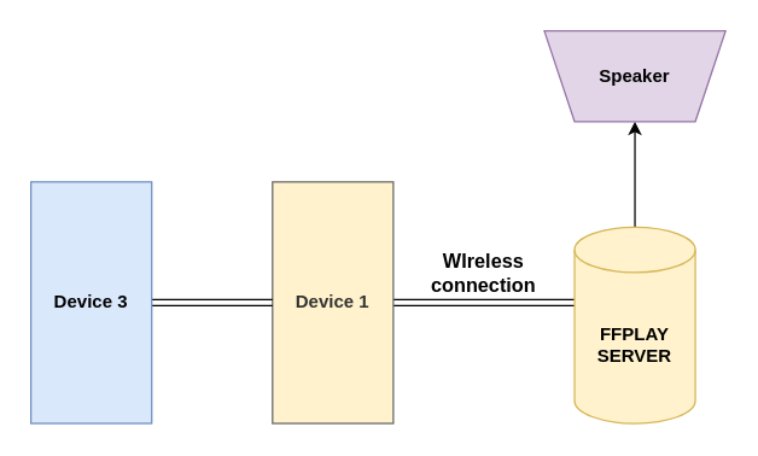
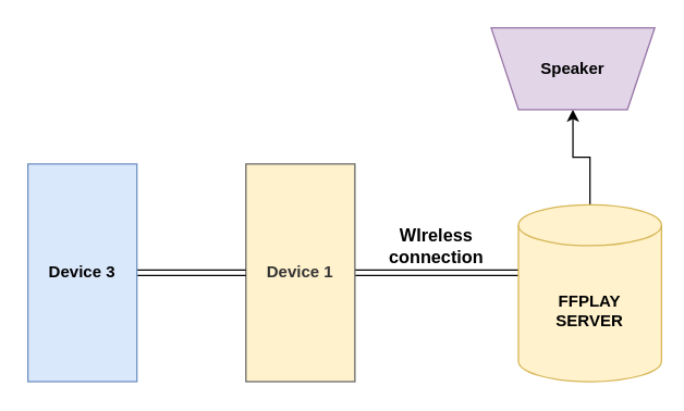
- <mxCell id="7" value="&lt;b&gt;FFPLAY&lt;br&gt;SERVER&lt;/b&gt;" style="shape=cylinder3;whiteSpace=wrap;html=1;boundedLbl=1;backgroundOutline=1;size=15;fillColor=#fff2cc;strokeColor=#d6b656;" vertex="1" parent="1"><mxGeometry x="380" y="150" width="80" height="130" as="geometry" /></mxCell>
+ <mxCell id="7" value="&lt;b&gt;FFPLAY&lt;br&gt;SERVER&lt;/b&gt;" style="shape=cylinder3;whiteSpace=wrap;html=1;boundedLbl=1;backgroundOutline=1;size=15;fillColor=#fff2cc;strokeColor=#d6b656;" vertex="1" parent="1"><mxGeometry x="380" y="150" width="105" height="130" as="geometry" /></mxCell>
